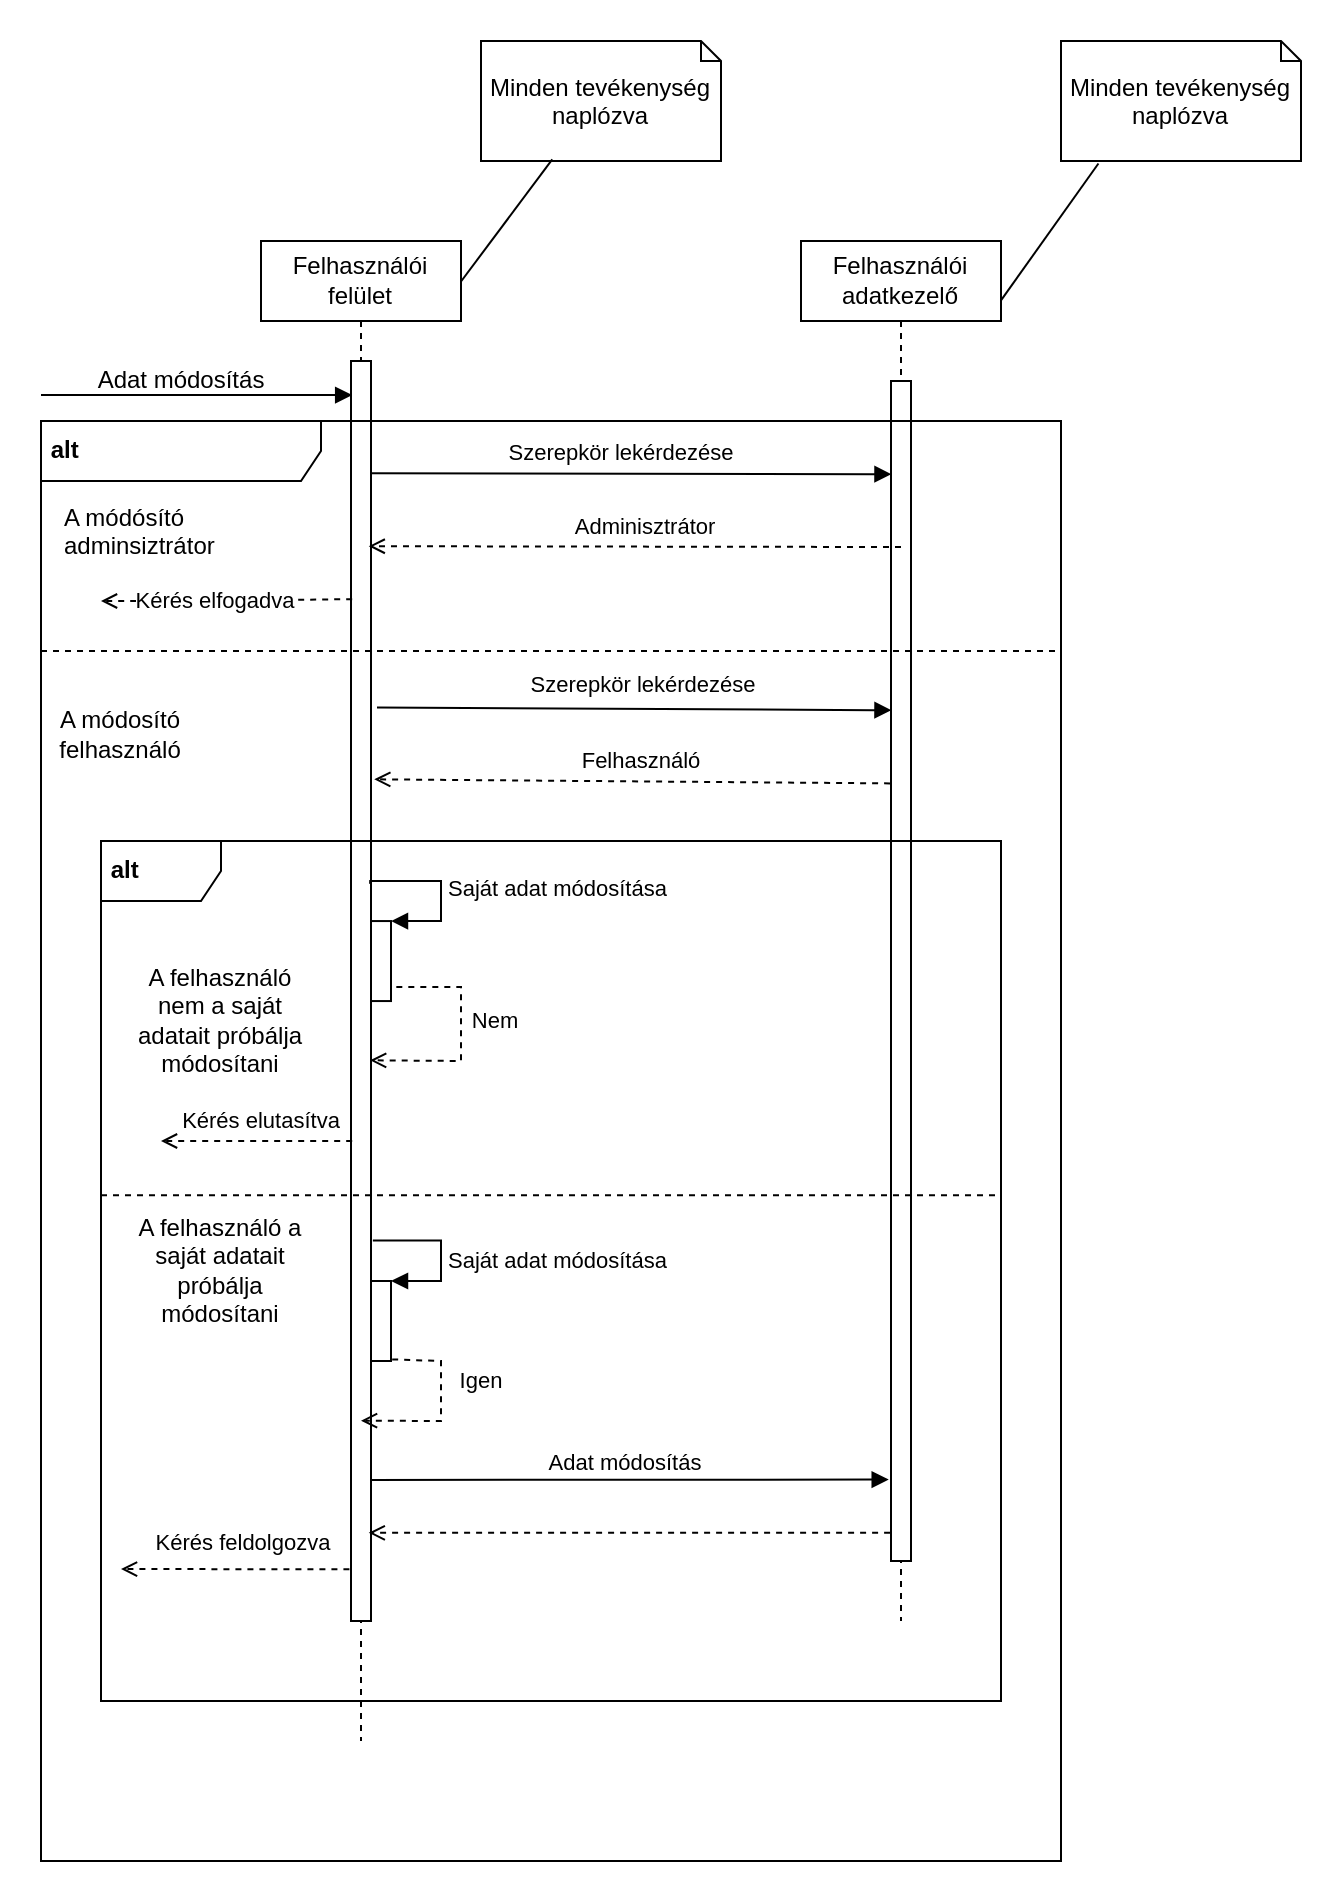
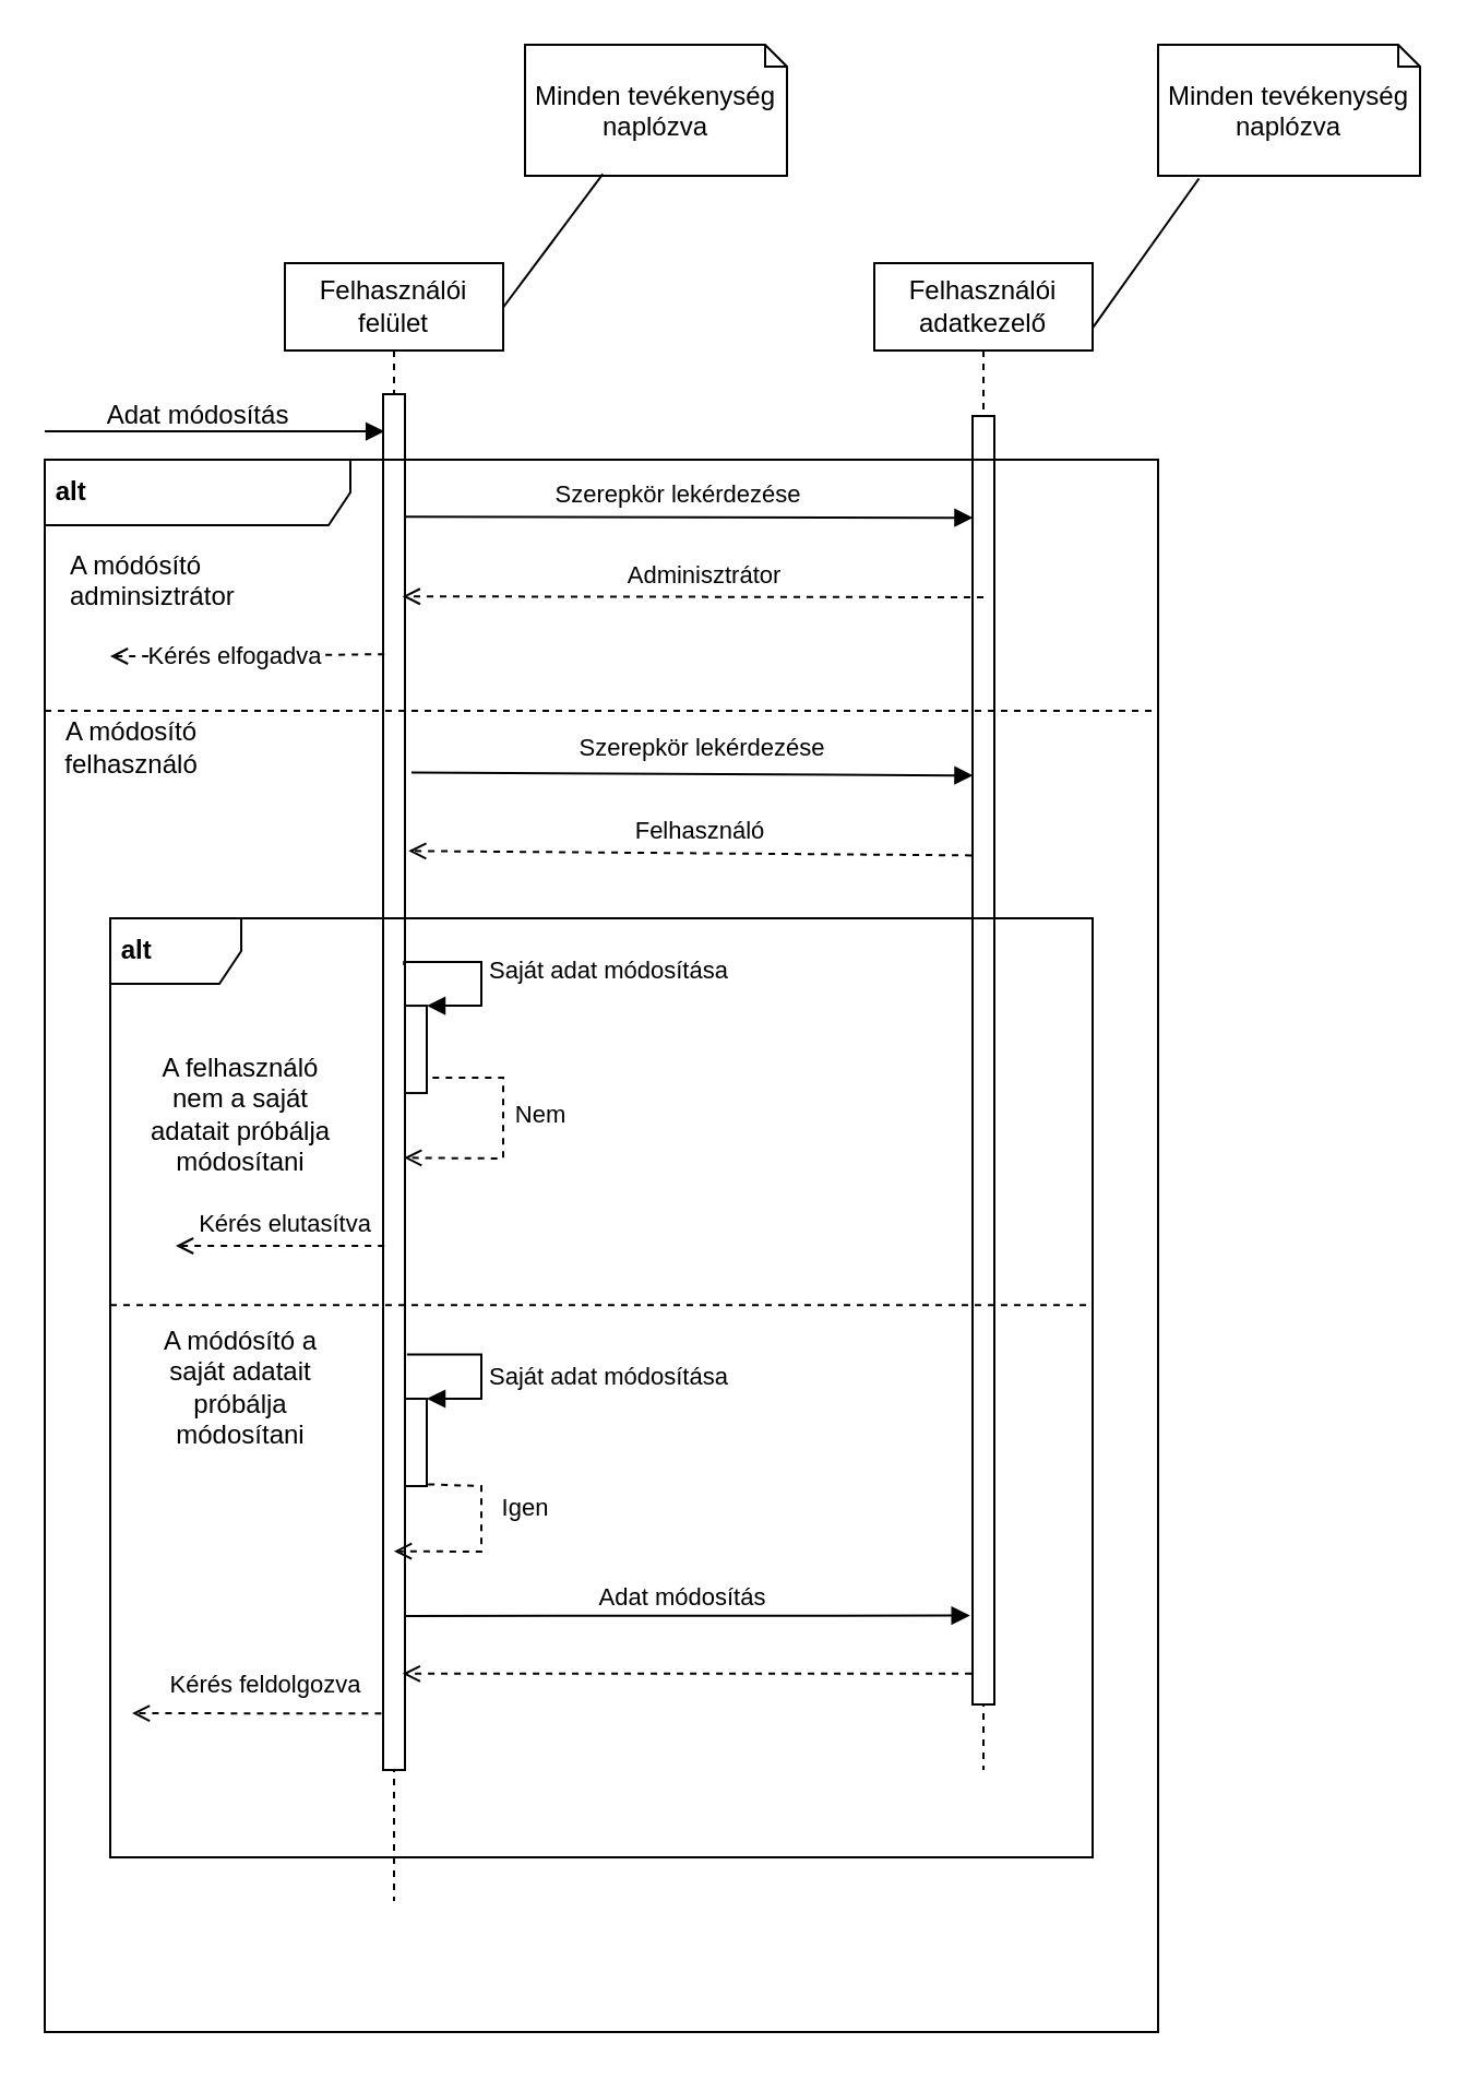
- <mxCell id="36" value="A módosító felhasználó" style="text;html=1;strokeColor=none;fillColor=none;align=center;verticalAlign=middle;whiteSpace=wrap;rounded=0;" vertex="1" parent="33"><mxGeometry x="10" y="130.002" width="60" height="53.333" as="geometry" /></mxCell>
+ <mxCell id="36" value="A módosító felhasználó" style="text;html=1;strokeColor=none;fillColor=none;align=center;verticalAlign=middle;whiteSpace=wrap;rounded=0;" vertex="1" parent="33"><mxGeometry x="10" y="105.002" width="60" height="53.333" as="geometry" /></mxCell>
- <mxCell id="40" value="A felhasználó a saját adatait próbálja módosítani" style="text;html=1;strokeColor=none;fillColor=none;align=center;verticalAlign=middle;whiteSpace=wrap;rounded=0;" vertex="1" parent="33"><mxGeometry x="40" y="400" width="100" height="50" as="geometry" /></mxCell>
+ <mxCell id="40" value="A módósító a saját adatait próbálja módosítani" style="text;html=1;strokeColor=none;fillColor=none;align=center;verticalAlign=middle;whiteSpace=wrap;rounded=0;" vertex="1" parent="33"><mxGeometry x="40" y="400" width="100" height="50" as="geometry" /></mxCell>
